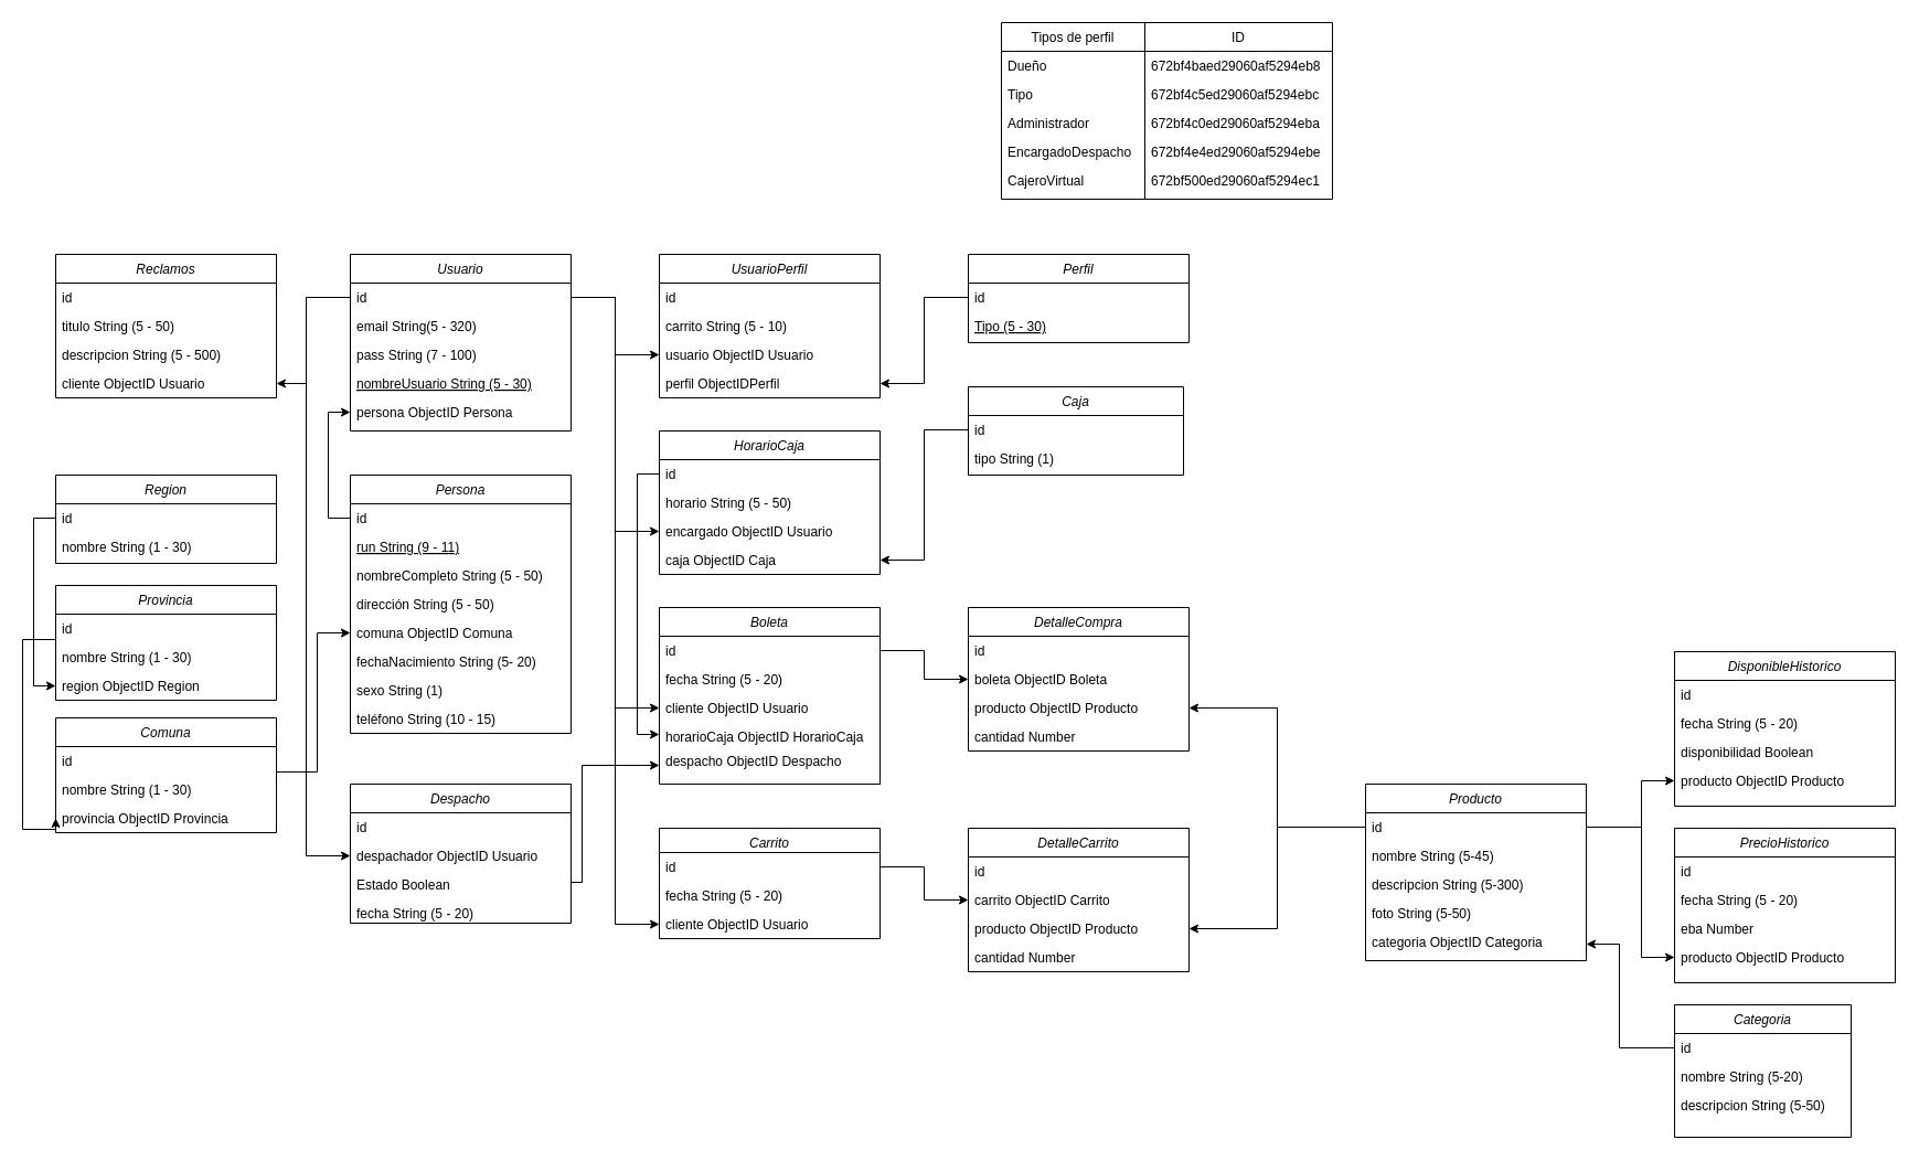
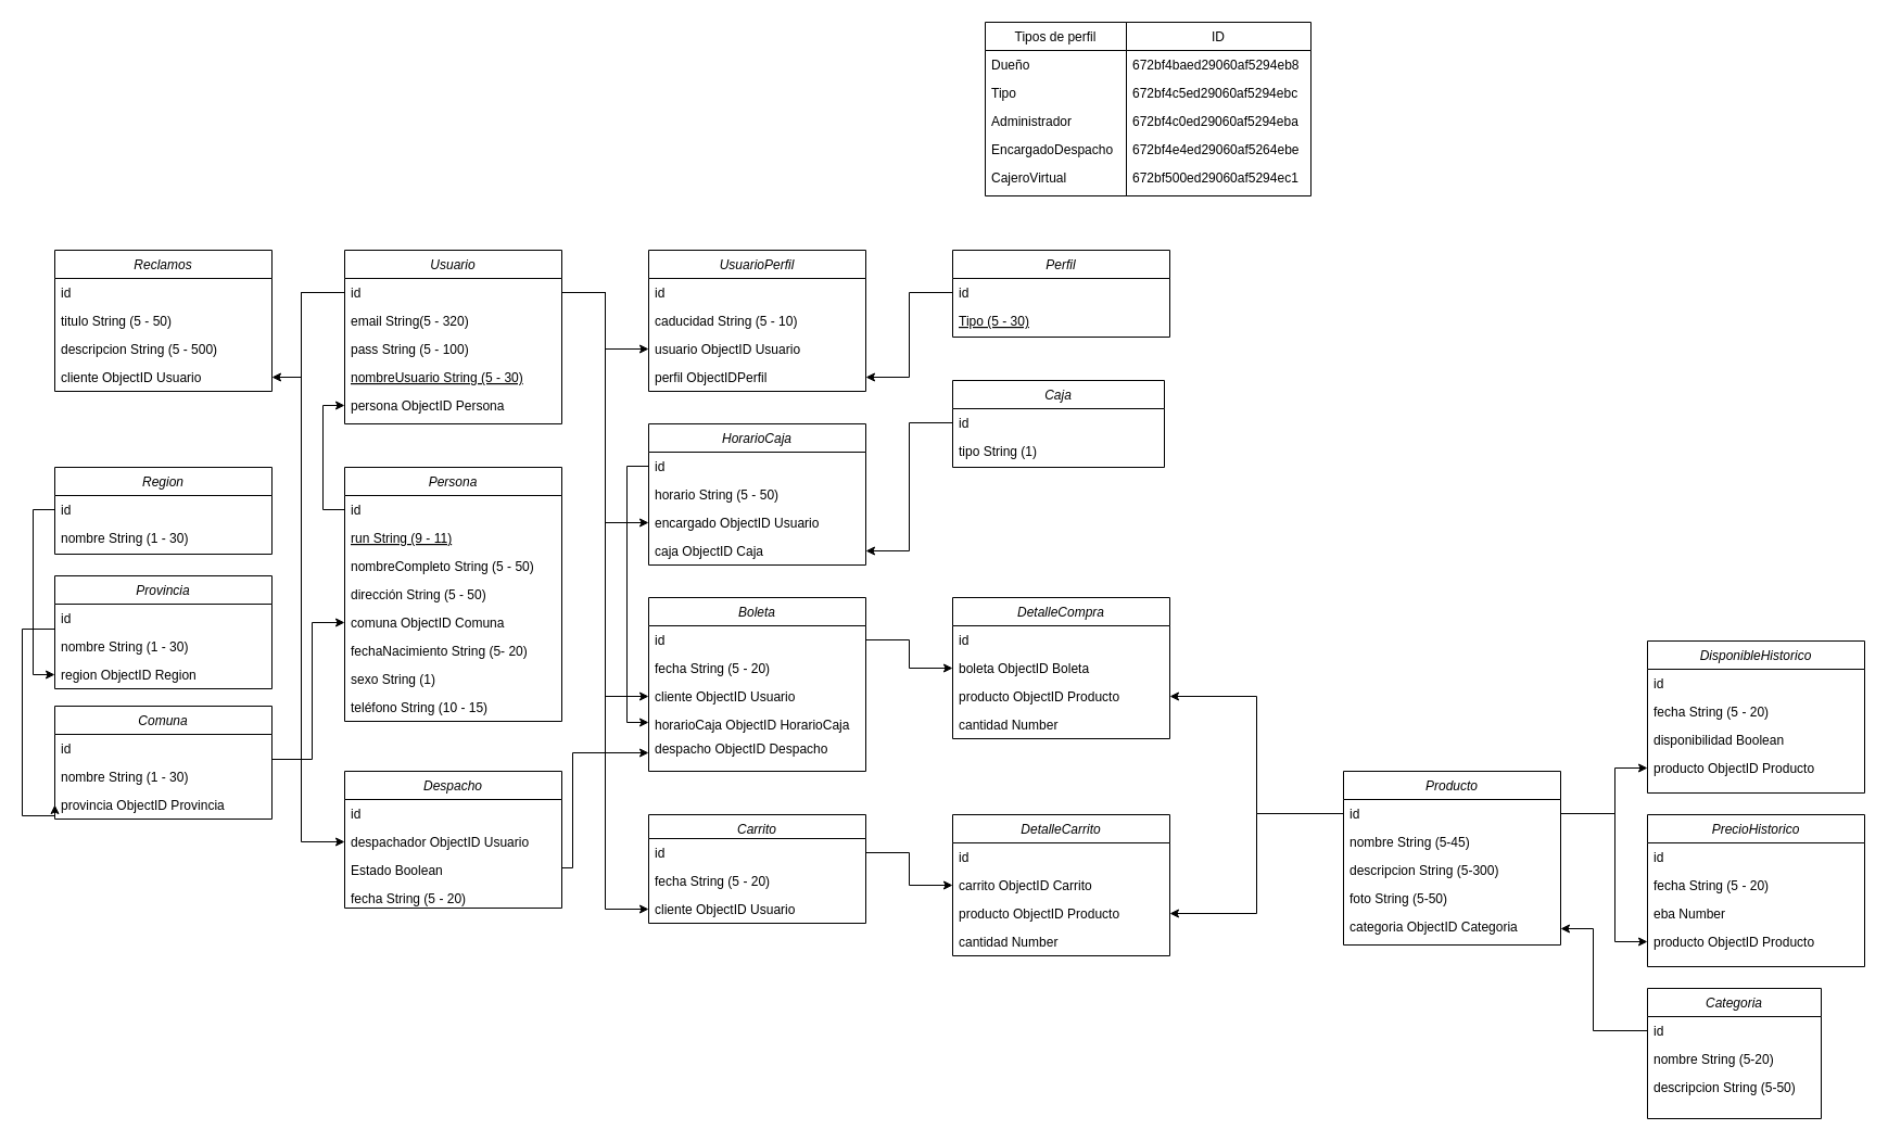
- <mxCell id="93" value="672bf4e4ed29060af5294ebe" style="text;align=left;verticalAlign=top;spacingLeft=4;spacingRight=4;overflow=hidden;rotatable=0;points=[[0,0.5],[1,0.5]];portConstraint=eastwest;rounded=0;shadow=0;html=0;" vertex="1" parent="89"><mxGeometry y="104" width="170" height="26" as="geometry" /></mxCell>
+ <mxCell id="93" value="672bf4e4ed29060af5264ebe" style="text;align=left;verticalAlign=top;spacingLeft=4;spacingRight=4;overflow=hidden;rotatable=0;points=[[0,0.5],[1,0.5]];portConstraint=eastwest;rounded=0;shadow=0;html=0;" vertex="1" parent="89"><mxGeometry y="104" width="170" height="26" as="geometry" /></mxCell>
- <mxCell id="63" value="carrito String (5 - 10)" style="text;align=left;verticalAlign=top;spacingLeft=4;spacingRight=4;overflow=hidden;rotatable=0;points=[[0,0.5],[1,0.5]];portConstraint=eastwest;rounded=0;shadow=0;html=0;" vertex="1" parent="61"><mxGeometry y="52" width="200" height="26" as="geometry" /></mxCell>
+ <mxCell id="63" value="caducidad String (5 - 10)" style="text;align=left;verticalAlign=top;spacingLeft=4;spacingRight=4;overflow=hidden;rotatable=0;points=[[0,0.5],[1,0.5]];portConstraint=eastwest;rounded=0;shadow=0;html=0;" vertex="1" parent="61"><mxGeometry y="52" width="200" height="26" as="geometry" /></mxCell>
- <mxCell id="17" value="pass String (7 - 100)" style="text;align=left;verticalAlign=top;spacingLeft=4;spacingRight=4;overflow=hidden;rotatable=0;points=[[0,0.5],[1,0.5]];portConstraint=eastwest;rounded=0;shadow=0;html=0;" vertex="1" parent="14"><mxGeometry y="78" width="200" height="26" as="geometry" /></mxCell>
+ <mxCell id="17" value="pass String (5 - 100)" style="text;align=left;verticalAlign=top;spacingLeft=4;spacingRight=4;overflow=hidden;rotatable=0;points=[[0,0.5],[1,0.5]];portConstraint=eastwest;rounded=0;shadow=0;html=0;" vertex="1" parent="14"><mxGeometry y="78" width="200" height="26" as="geometry" /></mxCell>
